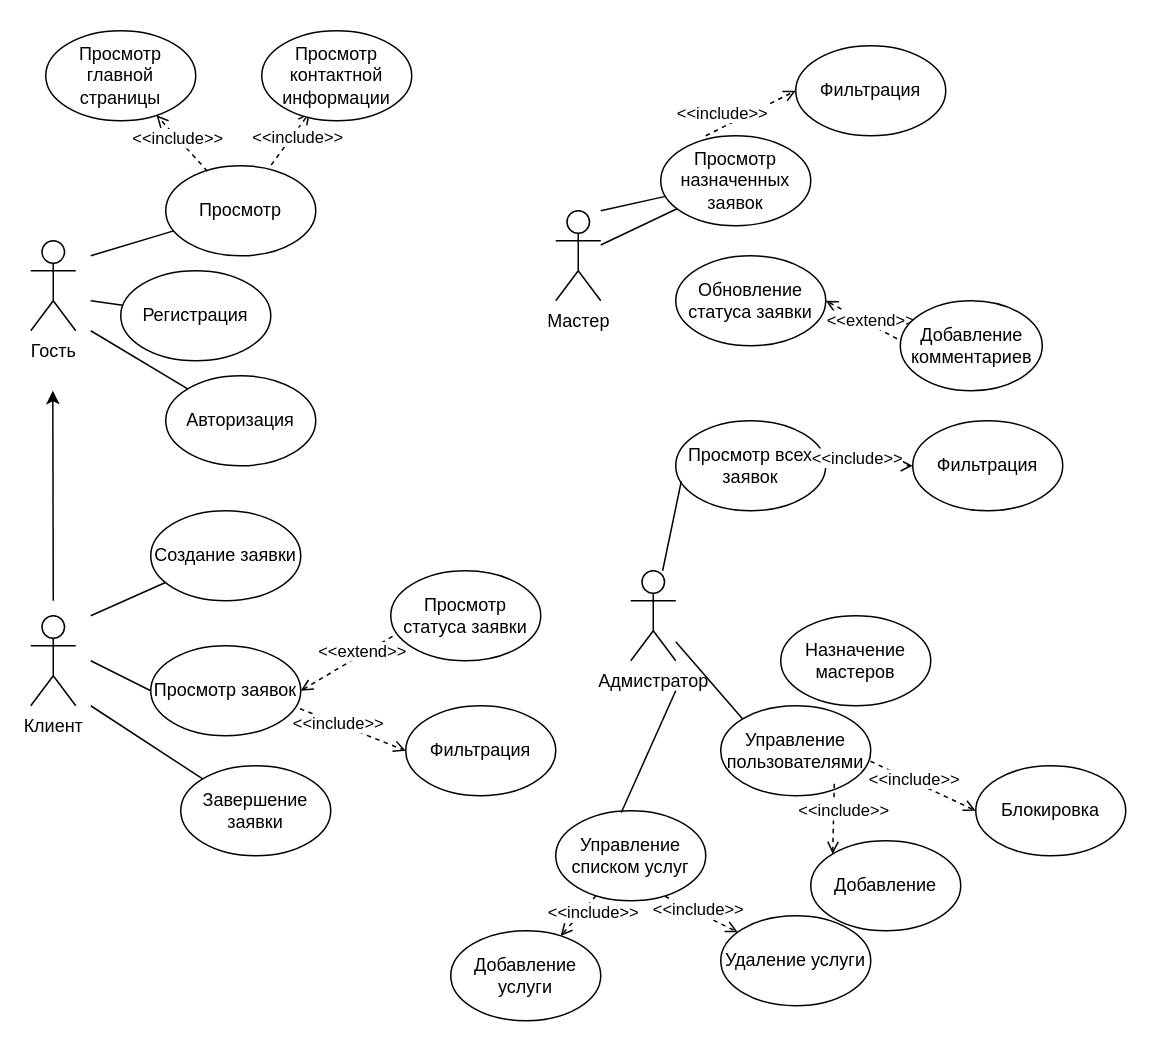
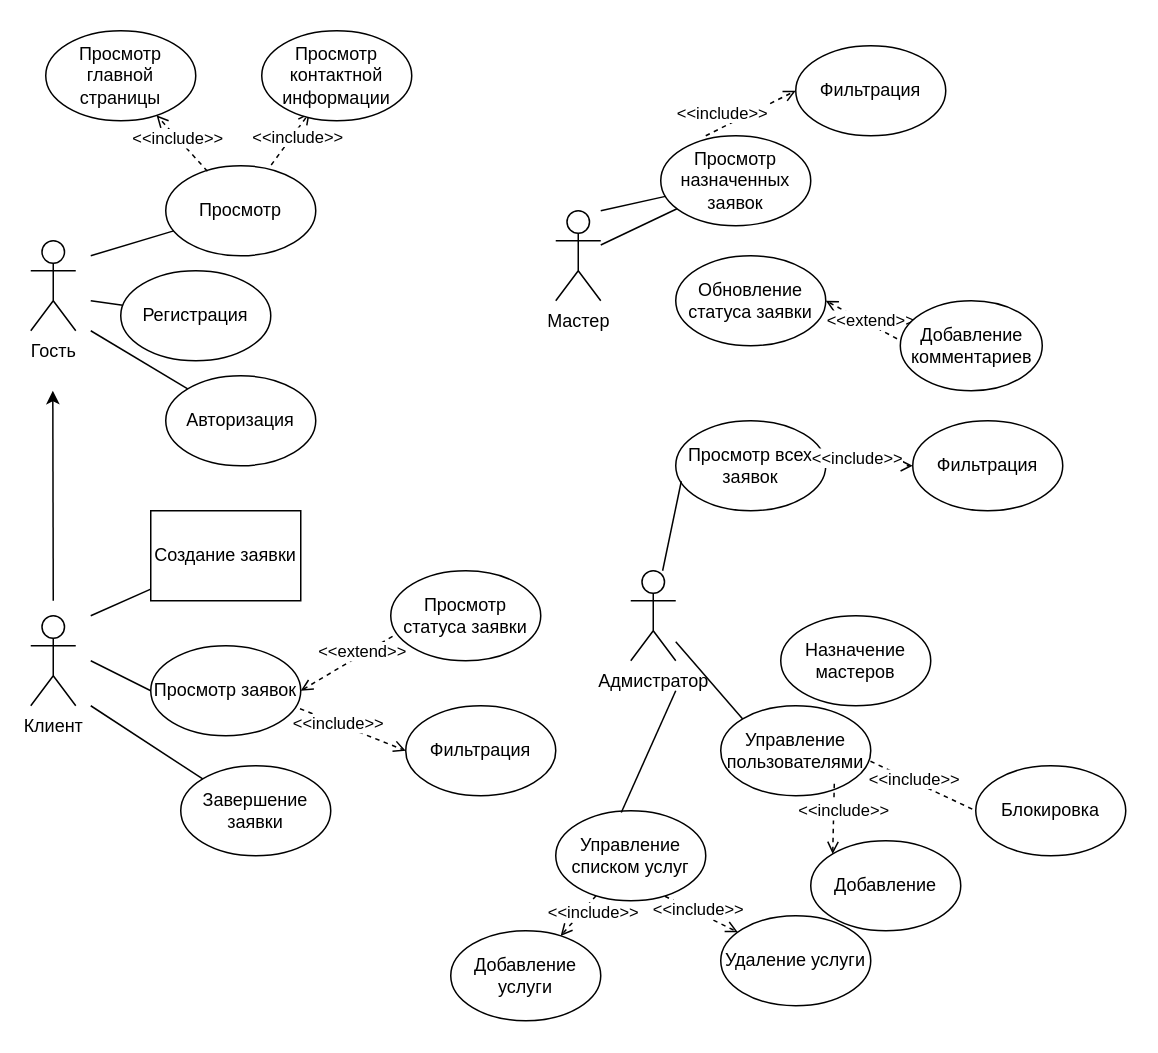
- <mxCell id="19" value="&lt;font&gt;Создание заявки&lt;/font&gt;" style="ellipse;whiteSpace=wrap;html=1;" vertex="1" parent="1"><mxGeometry x="100" y="340" width="100" height="60" as="geometry" /></mxCell>
+ <mxCell id="19" value="&lt;font&gt;Создание заявки&lt;/font&gt;" style="whiteSpace=wrap;html=1;rounded=0;" vertex="1" parent="1"><mxGeometry x="100" y="340" width="100" height="60" as="geometry" /></mxCell>
- <mxCell id="49" value="" style="endArrow=open;html=1;rounded=0;dashed=1;endFill=0;entryX=0;entryY=0.5;entryDx=0;entryDy=0;exitX=0.998;exitY=0.617;exitDx=0;exitDy=0;exitPerimeter=0;" edge="1" parent="1" target="51" source="48"><mxGeometry width="50" height="50" relative="1" as="geometry"><mxPoint x="660" y="599" as="sourcePoint" /><mxPoint x="721" y="570" as="targetPoint" /></mxGeometry></mxCell>
+ <mxCell id="49" value="" style="endArrow=none;html=1;rounded=0;dashed=1;endFill=0;entryX=0;entryY=0.5;entryDx=0;entryDy=0;exitX=0.998;exitY=0.617;exitDx=0;exitDy=0;exitPerimeter=0;" edge="1" parent="1" target="51" source="48"><mxGeometry width="50" height="50" relative="1" as="geometry"><mxPoint x="660" y="599" as="sourcePoint" /><mxPoint x="721" y="570" as="targetPoint" /></mxGeometry></mxCell>
